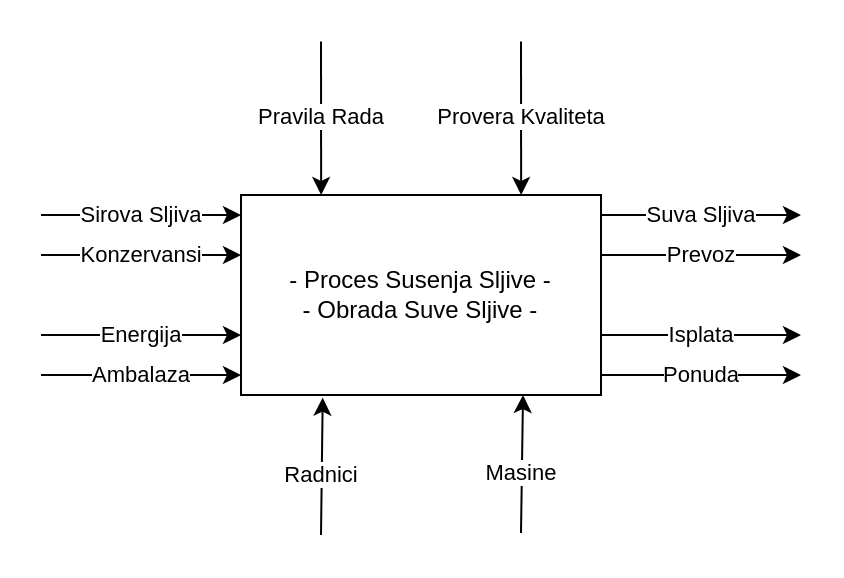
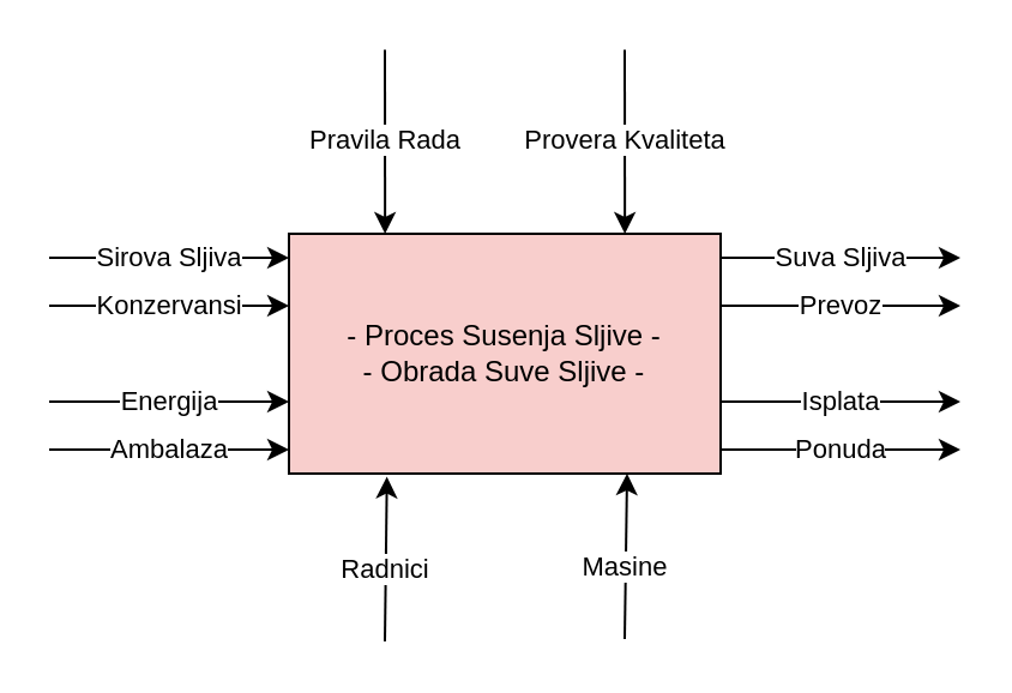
- <mxCell id="2" value="- Proces Susenja Sljive -&lt;br&gt;- Obrada Suve Sljive -" style="rounded=0;whiteSpace=wrap;html=1;" vertex="1" parent="1"><mxGeometry x="120" y="97" width="180" height="100" as="geometry" /></mxCell>
+ <mxCell id="2" value="- Proces Susenja Sljive -&lt;br&gt;- Obrada Suve Sljive -" style="rounded=0;whiteSpace=wrap;html=1;fillColor=#f8cecc;" vertex="1" parent="1"><mxGeometry x="120" y="97" width="180" height="100" as="geometry" /></mxCell>
